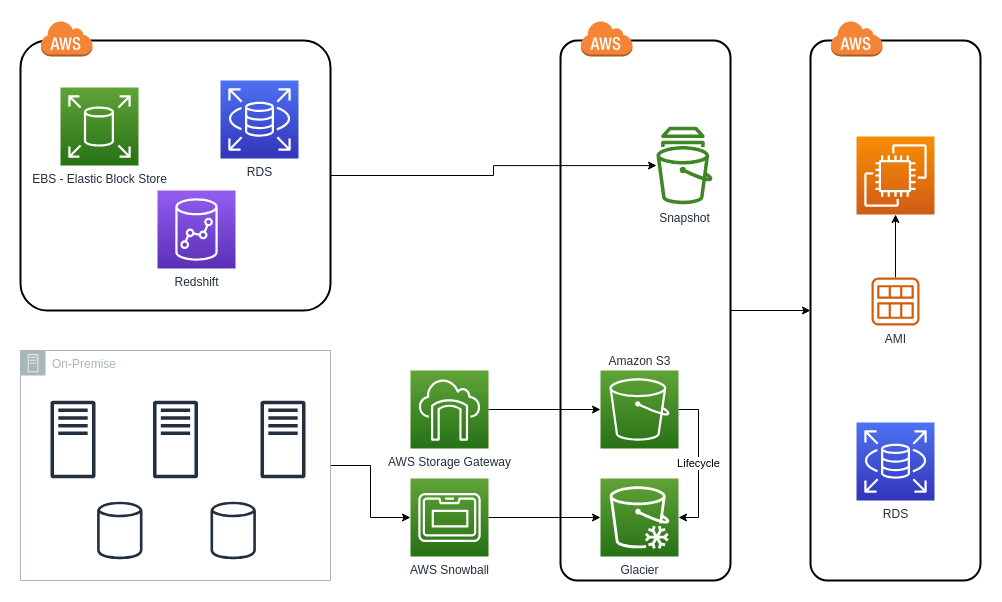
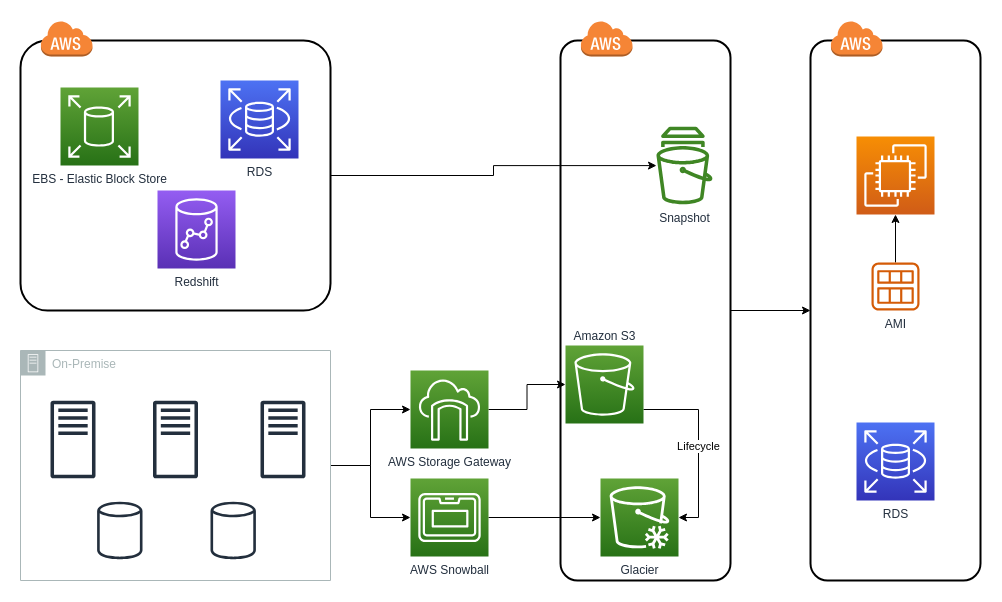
- <mxCell id="32" value="AMI" style="sketch=0;outlineConnect=0;fontColor=#232F3E;gradientColor=none;fillColor=#D45B07;strokeColor=none;dashed=0;verticalLabelPosition=bottom;verticalAlign=top;align=center;html=1;fontSize=12;fontStyle=0;aspect=fixed;pointerEvents=1;shape=mxgraph.aws4.ami;" vertex="1" parent="1"><mxGeometry x="871" y="277" width="48" height="48" as="geometry" /></mxCell>
+ <mxCell id="32" value="AMI" style="sketch=0;outlineConnect=0;fontColor=#232F3E;gradientColor=none;fillColor=#D45B07;strokeColor=none;dashed=0;verticalLabelPosition=bottom;verticalAlign=top;align=center;html=1;fontSize=12;fontStyle=0;aspect=fixed;pointerEvents=1;shape=mxgraph.aws4.ami;" vertex="1" parent="1"><mxGeometry x="871" y="262" width="48" height="48" as="geometry" /></mxCell>
- <mxCell id="27" value="Amazon S3" style="sketch=0;points=[[0,0,0],[0.25,0,0],[0.5,0,0],[0.75,0,0],[1,0,0],[0,1,0],[0.25,1,0],[0.5,1,0],[0.75,1,0],[1,1,0],[0,0.25,0],[0,0.5,0],[0,0.75,0],[1,0.25,0],[1,0.5,0],[1,0.75,0]];outlineConnect=0;fontColor=#232F3E;gradientColor=#60A337;gradientDirection=north;fillColor=#277116;strokeColor=#ffffff;dashed=0;verticalLabelPosition=top;verticalAlign=bottom;align=center;html=1;fontSize=12;fontStyle=0;aspect=fixed;shape=mxgraph.aws4.resourceIcon;resIcon=mxgraph.aws4.s3;labelPosition=center;" vertex="1" parent="1"><mxGeometry x="600" y="370" width="78" height="78" as="geometry" /></mxCell>
+ <mxCell id="27" value="Amazon S3" style="sketch=0;points=[[0,0,0],[0.25,0,0],[0.5,0,0],[0.75,0,0],[1,0,0],[0,1,0],[0.25,1,0],[0.5,1,0],[0.75,1,0],[1,1,0],[0,0.25,0],[0,0.5,0],[0,0.75,0],[1,0.25,0],[1,0.5,0],[1,0.75,0]];outlineConnect=0;fontColor=#232F3E;gradientColor=#60A337;gradientDirection=north;fillColor=#277116;strokeColor=#ffffff;dashed=0;verticalLabelPosition=top;verticalAlign=bottom;align=center;html=1;fontSize=12;fontStyle=0;aspect=fixed;shape=mxgraph.aws4.resourceIcon;resIcon=mxgraph.aws4.s3;labelPosition=center;" vertex="1" parent="1"><mxGeometry x="565" y="345" width="78" height="78" as="geometry" /></mxCell>
+ <mxCell id="2" style="edgeStyle=orthogonalEdgeStyle;rounded=0;orthogonalLoop=1;jettySize=auto;html=1;entryX=0;entryY=0.5;entryDx=0;entryDy=0;entryPerimeter=0;" edge="1" parent="1" source="4" target="23"><mxGeometry relative="1" as="geometry" /></mxCell>
